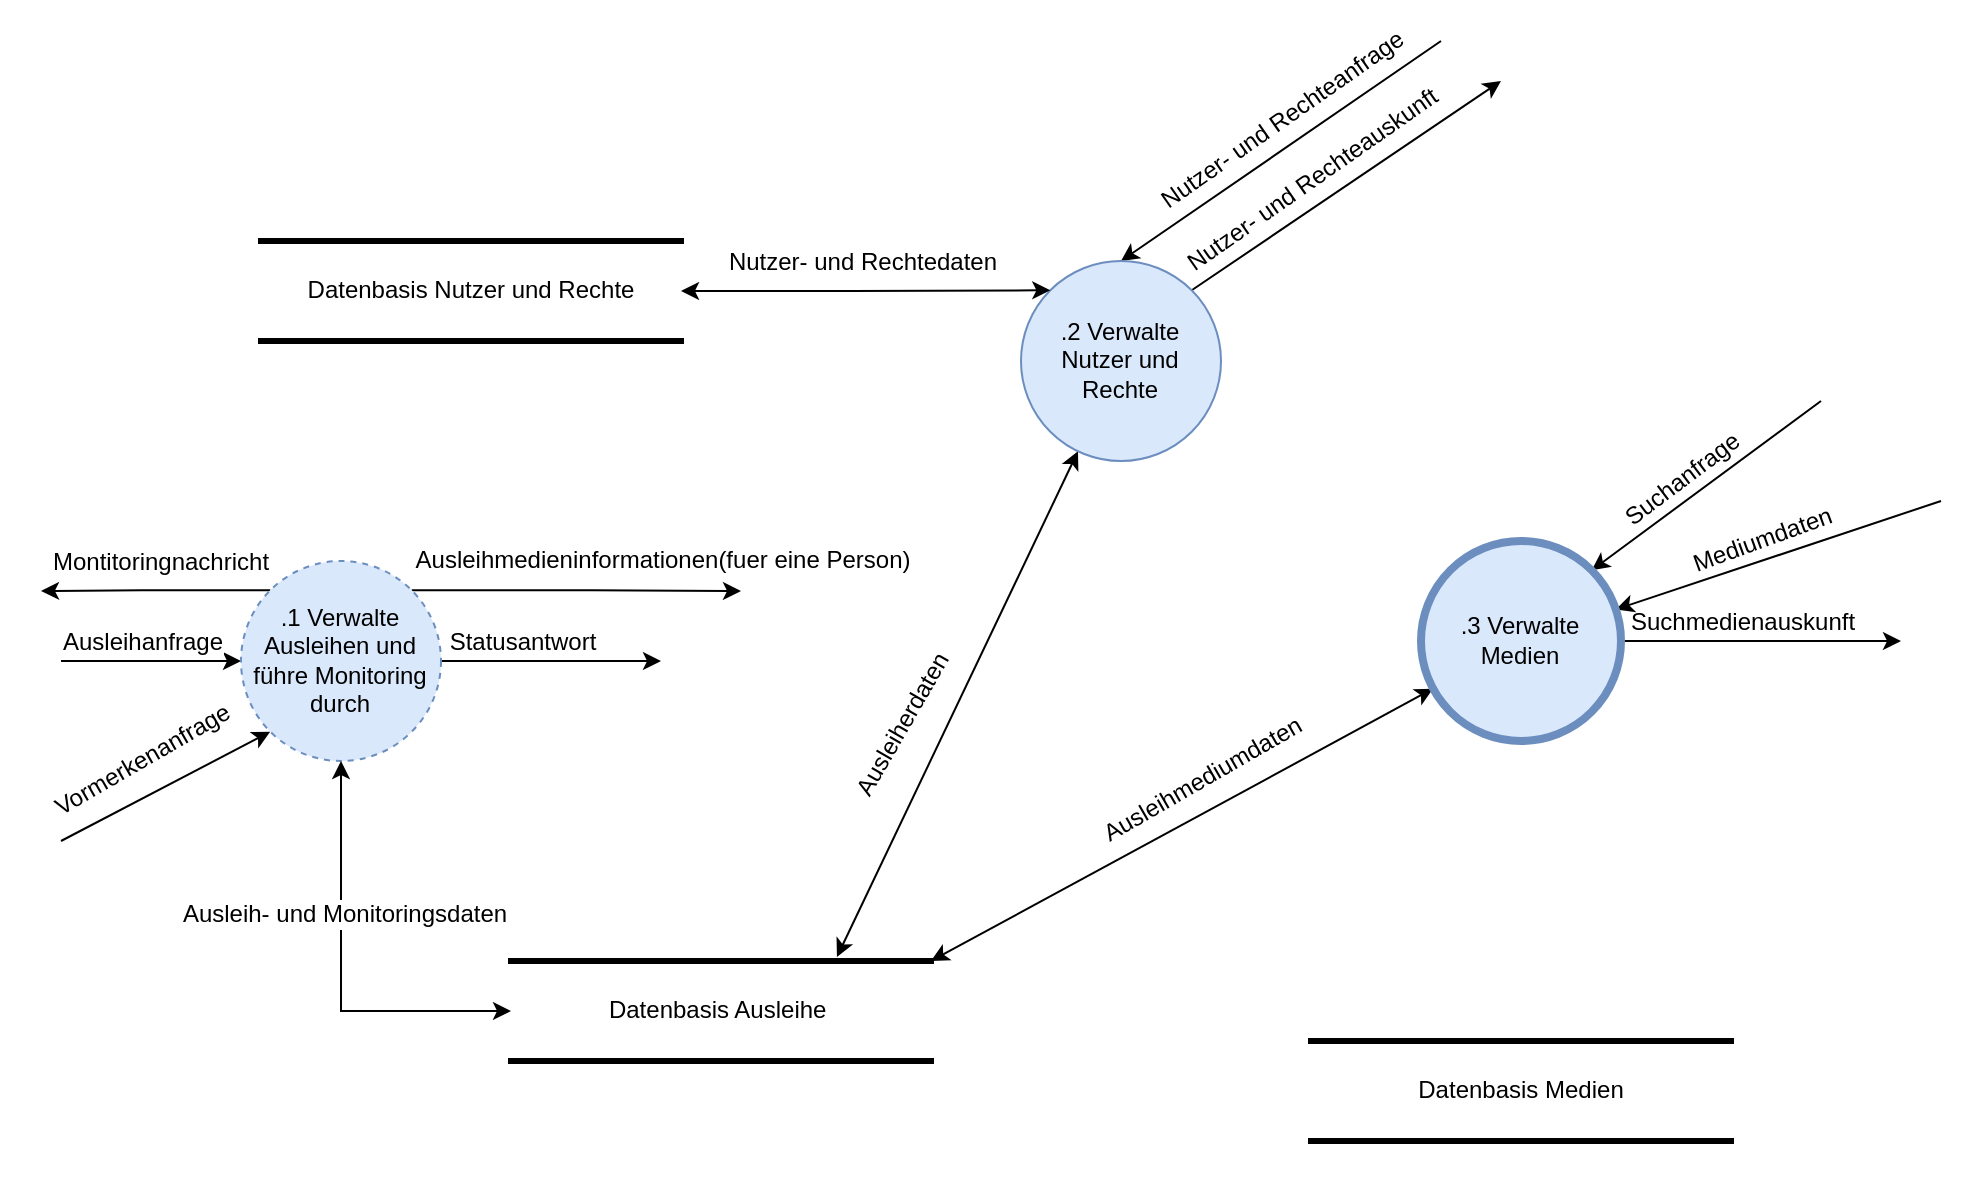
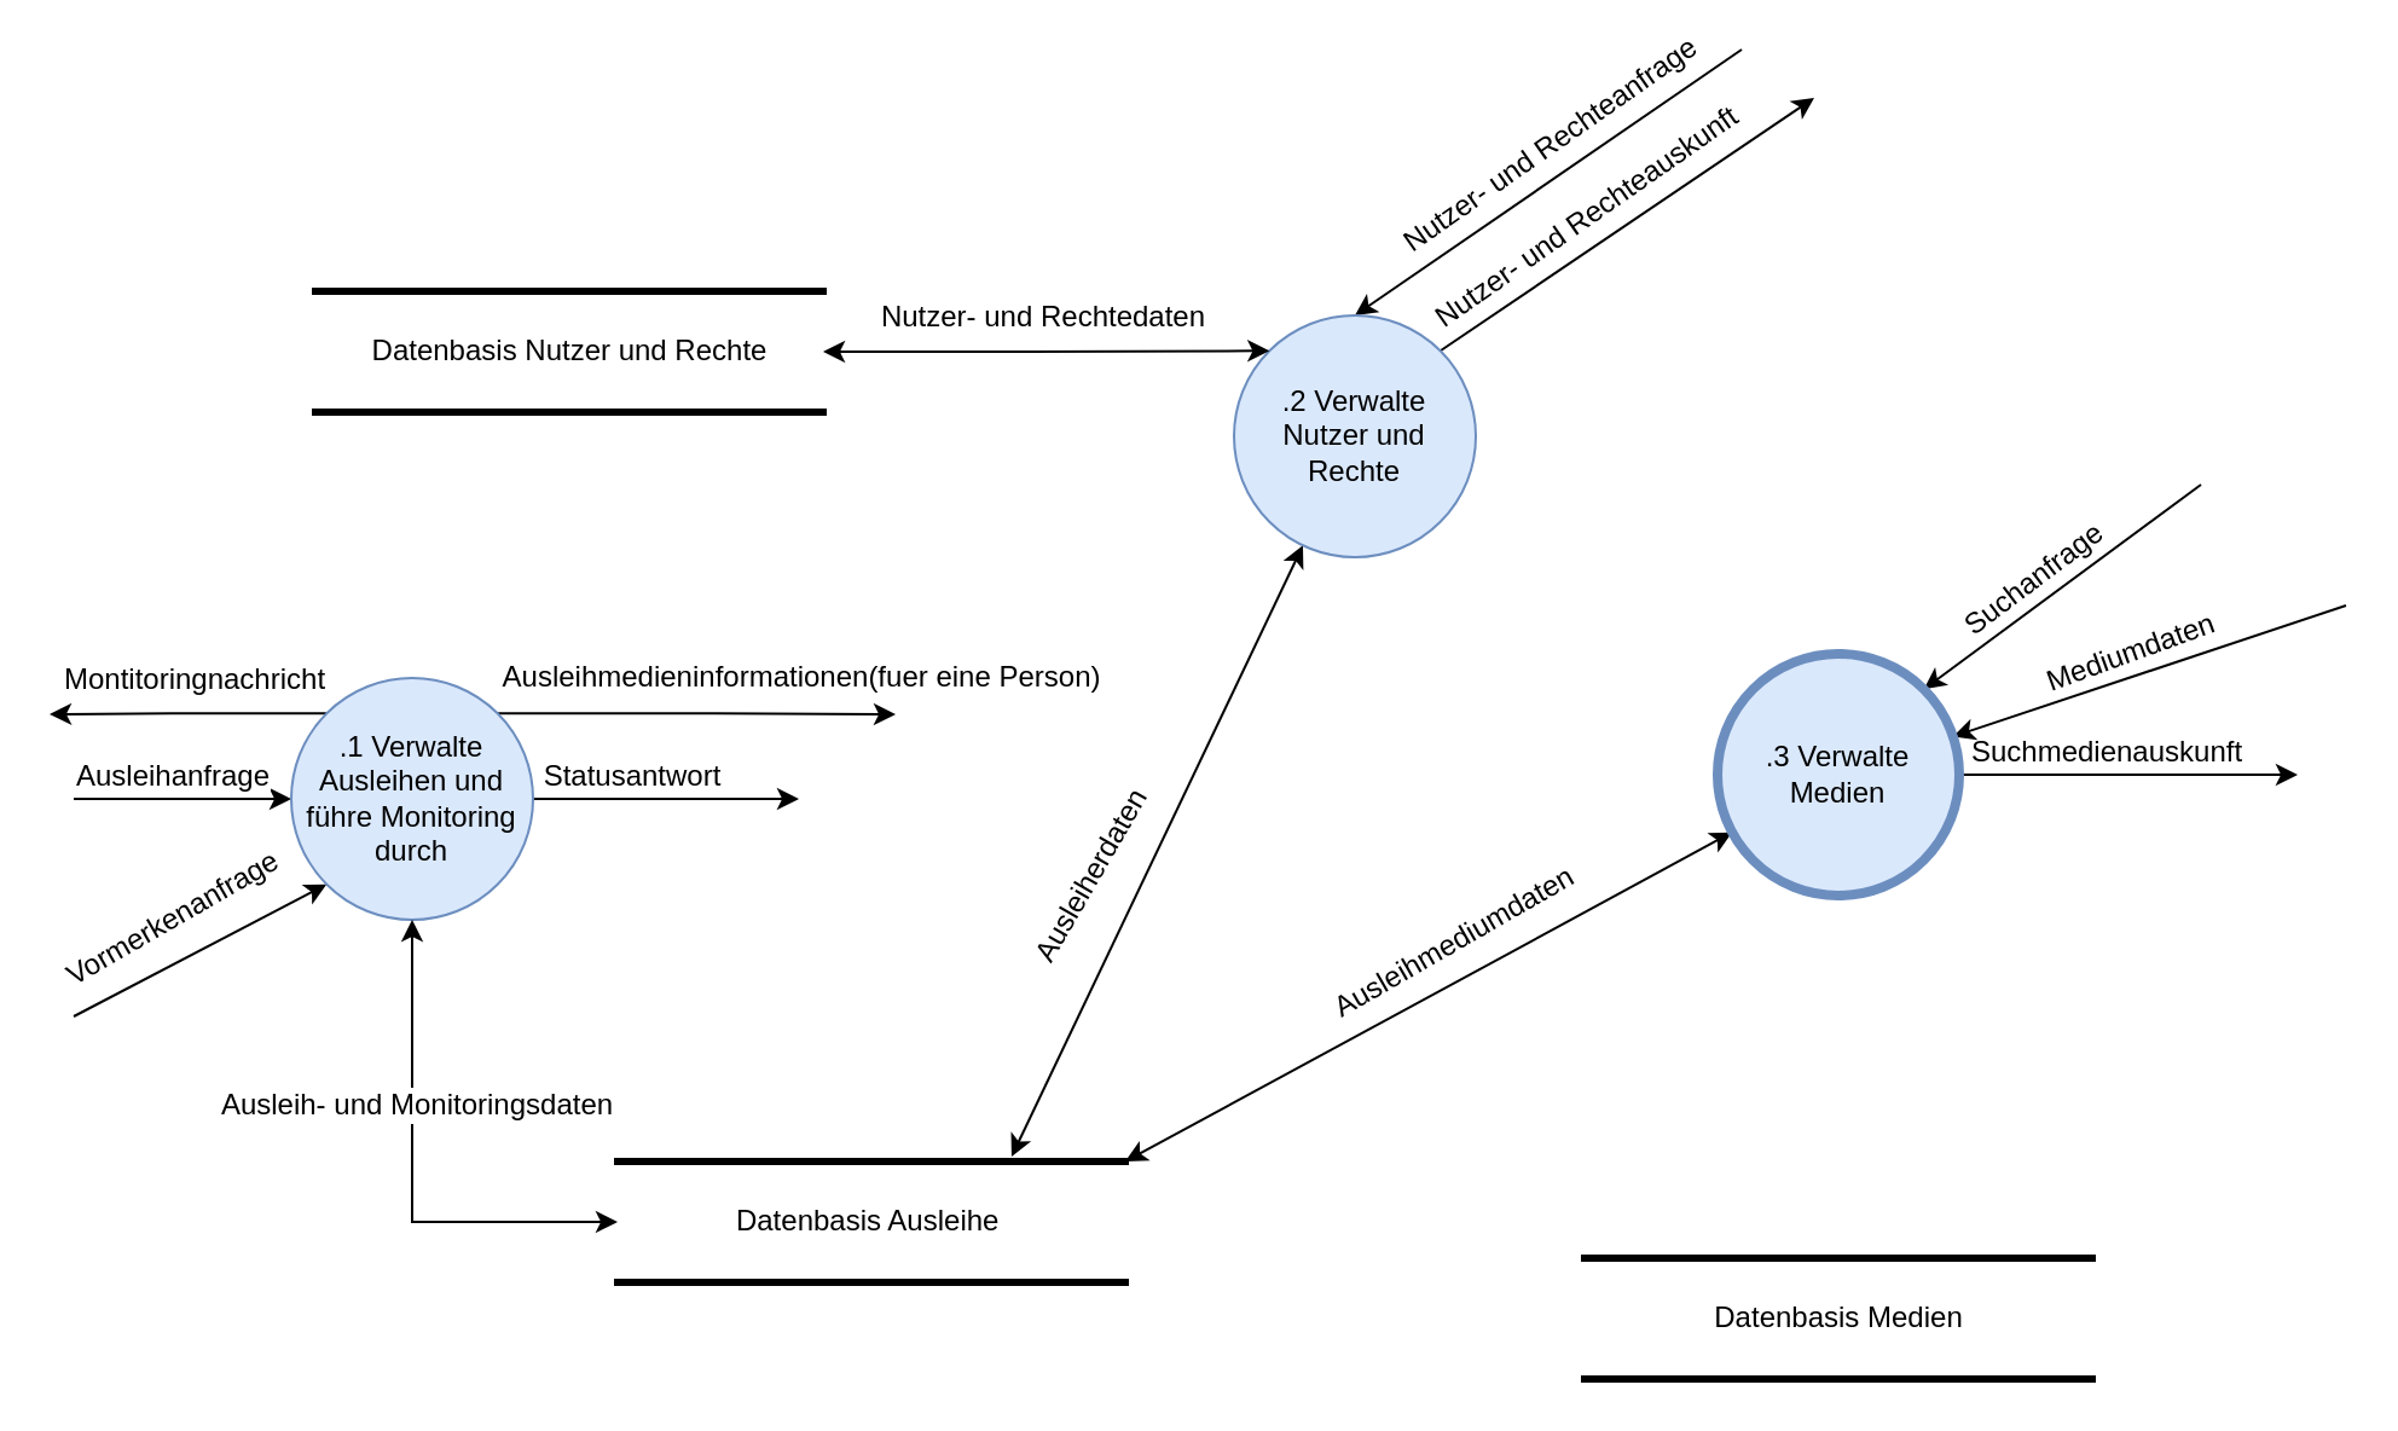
- <mxCell id="19" value=".1 Verwalte Ausleihen und führe Monitoring durch" style="ellipse;whiteSpace=wrap;html=1;aspect=fixed;fillColor=#dae8fc;strokeColor=#6c8ebf;dashed=1;" parent="1" vertex="1"><mxGeometry x="120" y="280" width="100" height="100" as="geometry" /></mxCell>
+ <mxCell id="19" value=".1 Verwalte Ausleihen und führe Monitoring durch" style="ellipse;whiteSpace=wrap;html=1;aspect=fixed;fillColor=#dae8fc;strokeColor=#6c8ebf;" parent="1" vertex="1"><mxGeometry x="120" y="280" width="100" height="100" as="geometry" /></mxCell>
